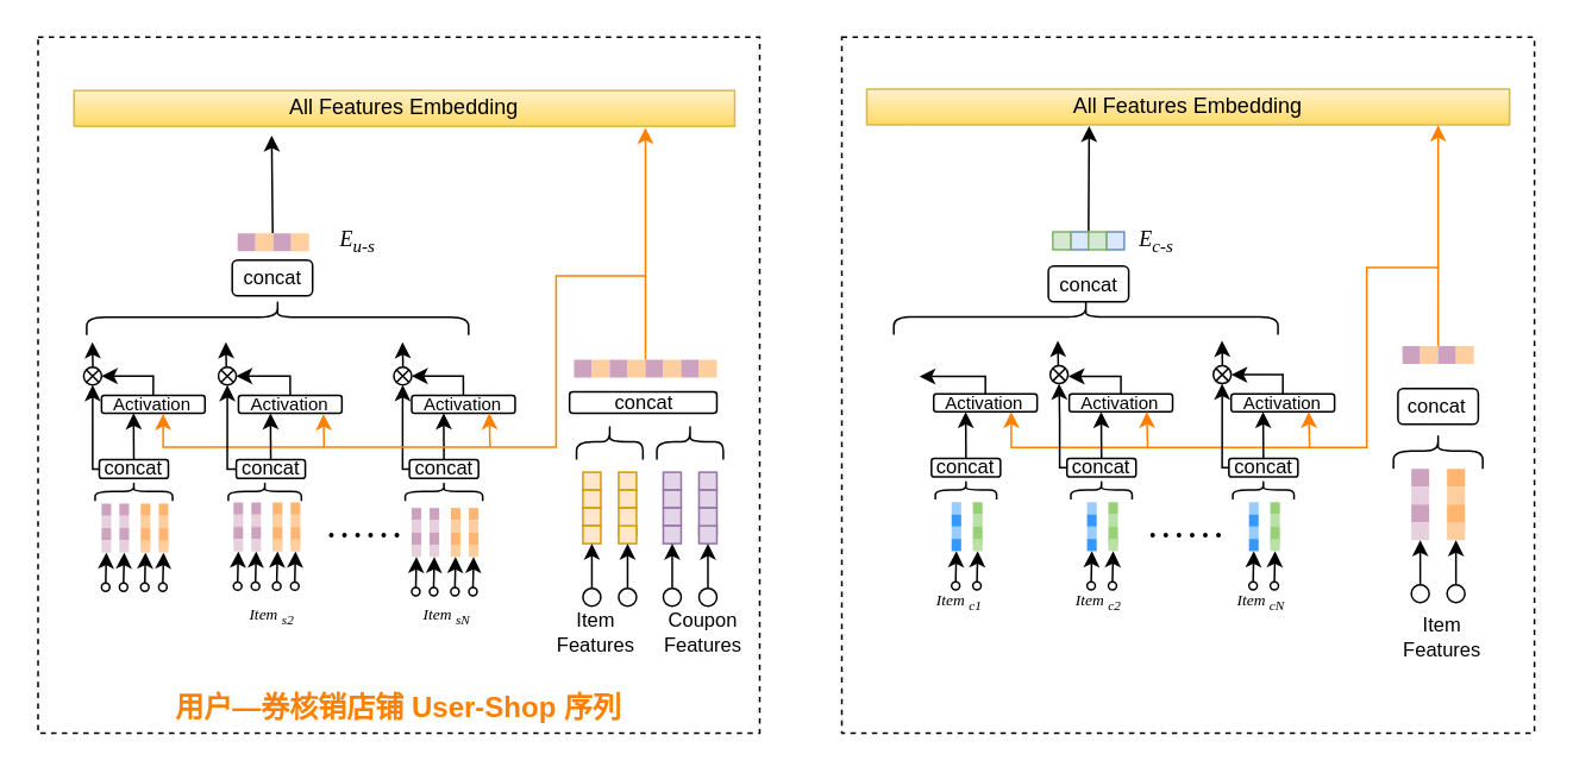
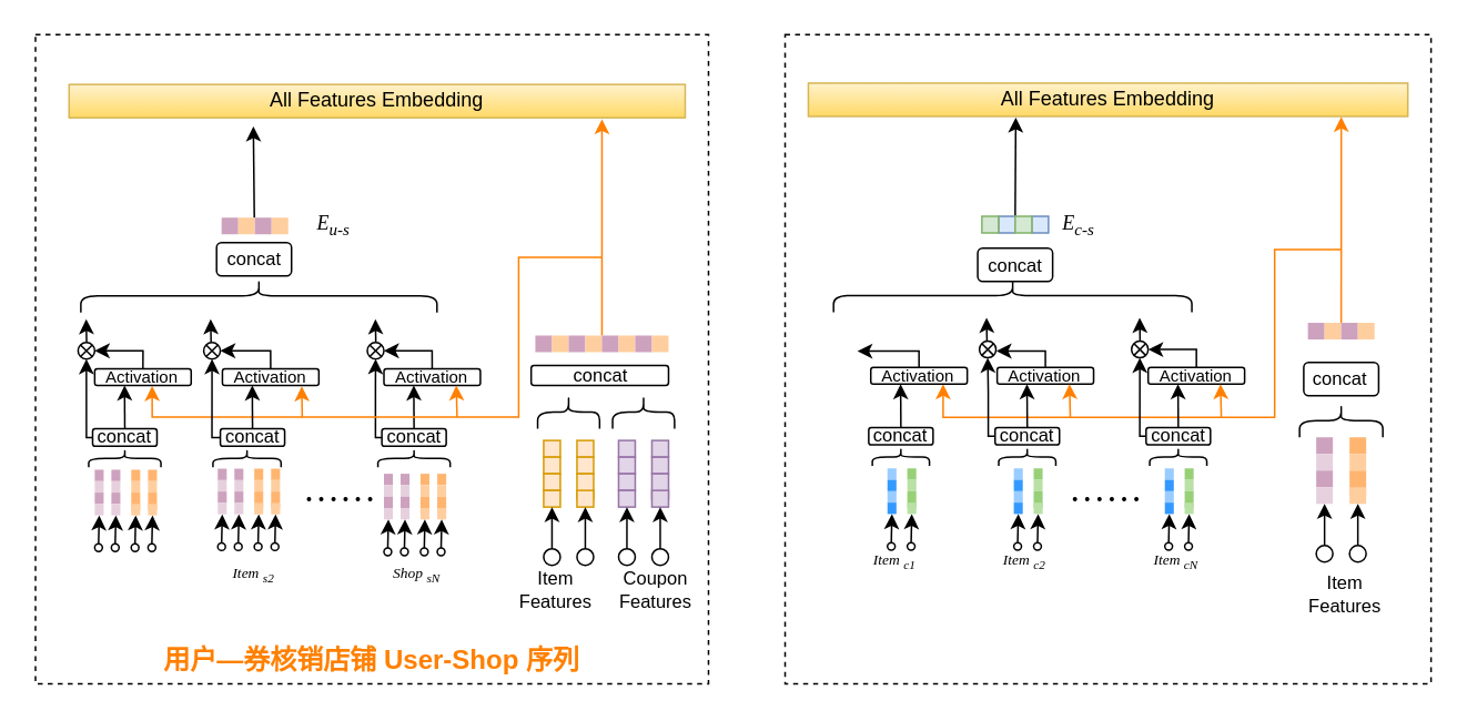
- <mxCell id="240" value="&lt;font style=&quot;font-size: 9px;&quot; face=&quot;Georgia&quot;&gt;&lt;i&gt;Item &lt;sub&gt;sN&lt;/sub&gt;&lt;/i&gt;&lt;/font&gt;" style="text;html=1;strokeColor=none;fillColor=none;align=center;verticalAlign=middle;whiteSpace=wrap;rounded=0;fontSize=11;" parent="1" vertex="1"><mxGeometry x="220.08" y="333.25" width="60" height="20.57" as="geometry" /></mxCell>
+ <mxCell id="240" value="&lt;font style=&quot;font-size: 9px;&quot; face=&quot;Georgia&quot;&gt;&lt;i&gt;Shop &lt;sub&gt;sN&lt;/sub&gt;&lt;/i&gt;&lt;/font&gt;" style="text;html=1;strokeColor=none;fillColor=none;align=center;verticalAlign=middle;whiteSpace=wrap;rounded=0;fontSize=11;" parent="1" vertex="1"><mxGeometry x="220.08" y="333.25" width="60" height="20.57" as="geometry" /></mxCell>
